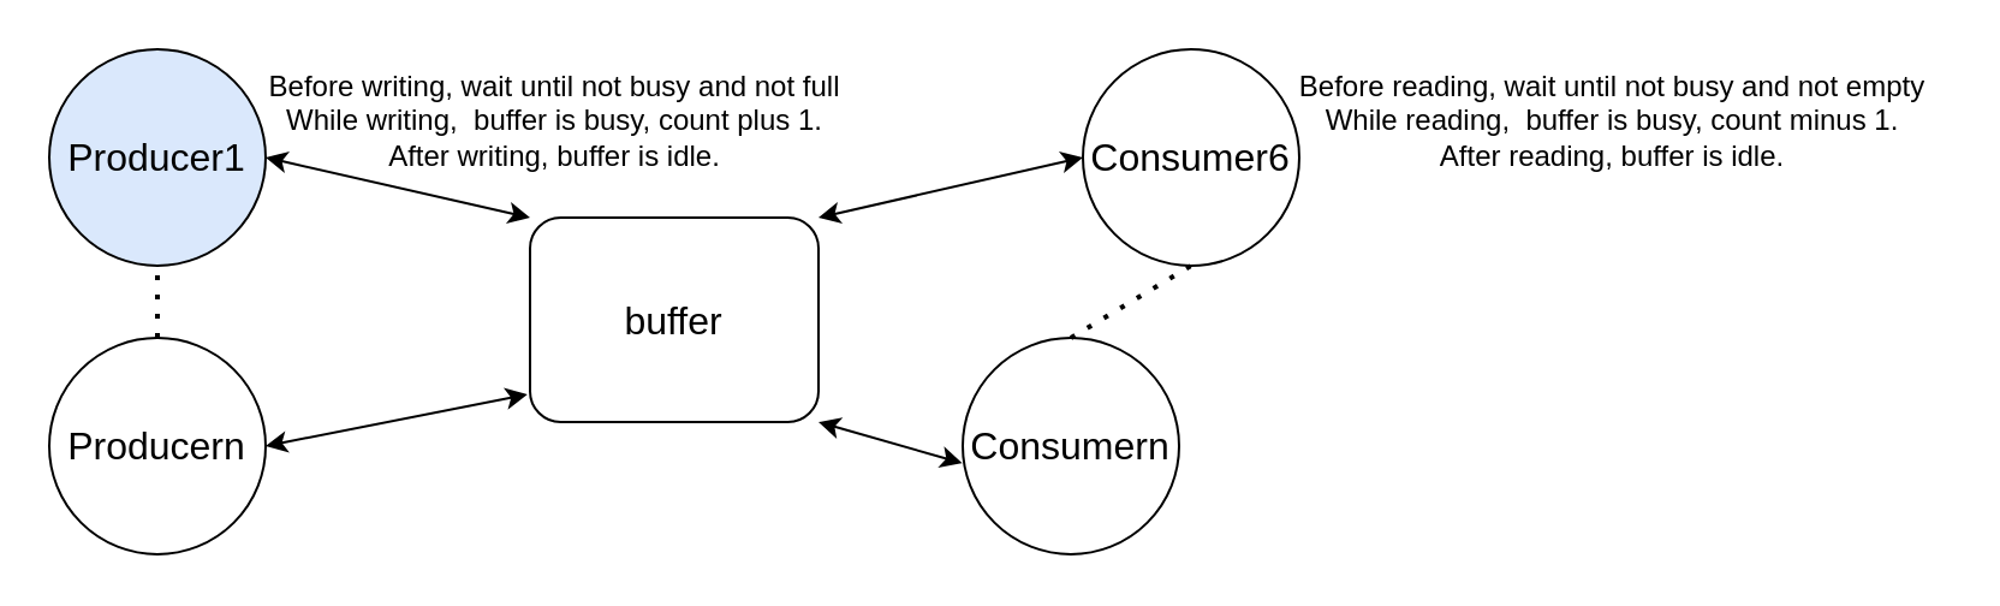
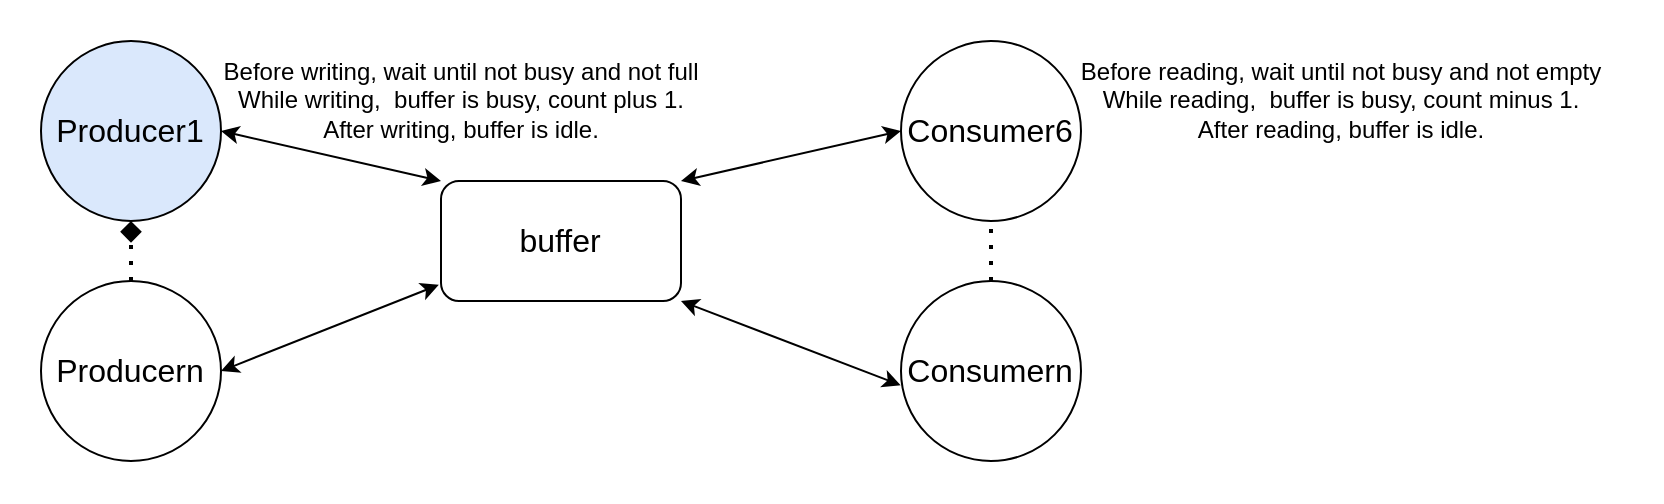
- <mxCell id="7" value="" style="endArrow=none;dashed=1;html=1;dashPattern=1 3;strokeWidth=2;entryX=0.5;entryY=1;entryDx=0;entryDy=0;exitX=0.5;exitY=0;exitDx=0;exitDy=0;" edge="1" parent="1" source="3" target="2"><mxGeometry width="50" height="50" relative="1" as="geometry"><mxPoint x="250" y="170" as="sourcePoint" /><mxPoint x="300" y="120" as="targetPoint" /></mxGeometry></mxCell>
+ <mxCell id="7" value="" style="endArrow=diamond;dashed=1;html=1;dashPattern=1 3;strokeWidth=2;entryX=0.5;entryY=1;entryDx=0;entryDy=0;exitX=0.5;exitY=0;exitDx=0;exitDy=0;" edge="1" parent="1" source="3" target="2"><mxGeometry width="50" height="50" relative="1" as="geometry"><mxPoint x="250" y="170" as="sourcePoint" /><mxPoint x="300" y="120" as="targetPoint" /></mxGeometry></mxCell>
- <mxCell id="6" value="buffer" style="rounded=1;whiteSpace=wrap;html=1;fontSize=16;" vertex="1" parent="1"><mxGeometry x="220" y="90" width="120" height="85" as="geometry" /></mxCell>
+ <mxCell id="6" value="buffer" style="rounded=1;whiteSpace=wrap;html=1;fontSize=16;" vertex="1" parent="1"><mxGeometry x="220" y="90" width="120" height="60" as="geometry" /></mxCell>
- <mxCell id="5" value="Consumern" style="ellipse;whiteSpace=wrap;html=1;aspect=fixed;fontSize=16;" vertex="1" parent="1"><mxGeometry x="400" y="140" width="90" height="90" as="geometry" /></mxCell>
+ <mxCell id="5" value="Consumern" style="ellipse;whiteSpace=wrap;html=1;aspect=fixed;fontSize=16;" vertex="1" parent="1"><mxGeometry x="450" y="140" width="90" height="90" as="geometry" /></mxCell>
